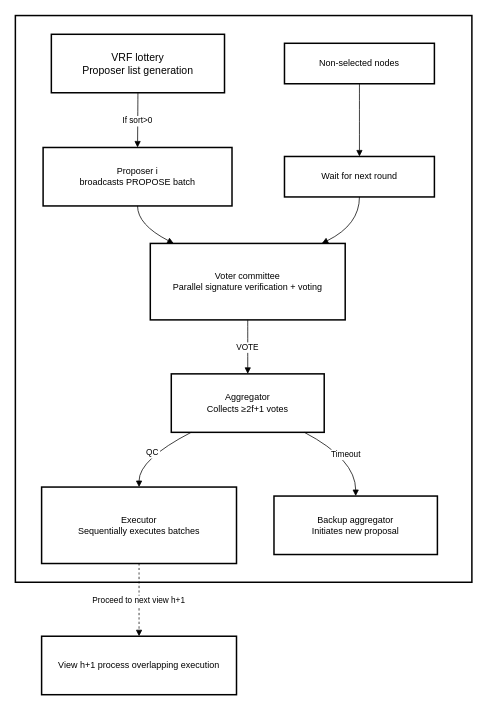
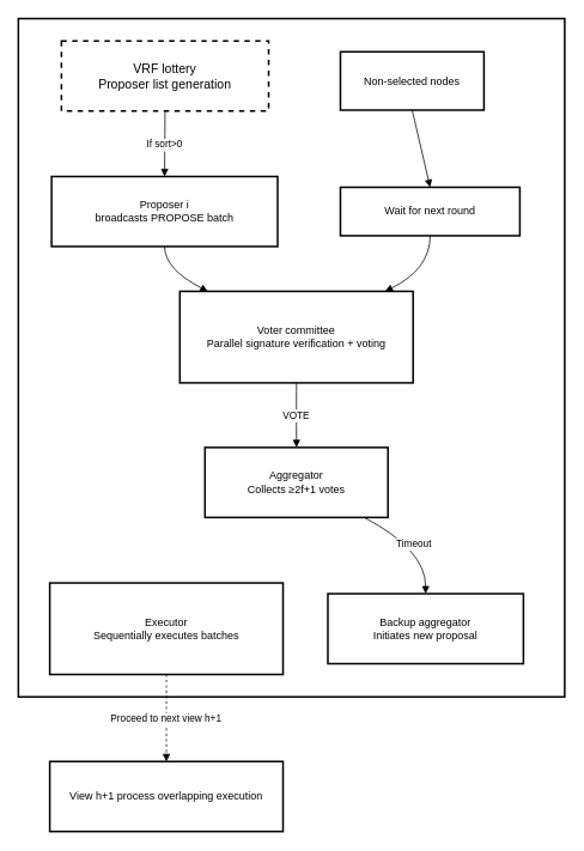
- <mxCell id="3" value="VRF lottery&#10;Proposer list generation" style="whiteSpace=wrap;strokeWidth=2;fontSize=14;" vertex="1" parent="1"><mxGeometry x="68" y="45" width="231" height="78" as="geometry" /></mxCell>
+ <mxCell id="3" value="VRF lottery&#10;Proposer list generation" style="whiteSpace=wrap;strokeWidth=2;fontSize=14;dashed=1;" vertex="1" parent="1"><mxGeometry x="68" y="45" width="231" height="78" as="geometry" /></mxCell>
- <mxCell id="5" value="Non-selected nodes" style="whiteSpace=wrap;strokeWidth=2;" vertex="1" parent="1"><mxGeometry x="379" y="57" width="200" height="54" as="geometry" /></mxCell>
+ <mxCell id="5" value="Non-selected nodes" style="whiteSpace=wrap;strokeWidth=2;" vertex="1" parent="1"><mxGeometry x="379" y="57" width="160" height="65" as="geometry" /></mxCell>
- <mxCell id="17" value="QC" style="curved=1;startArrow=none;endArrow=block;exitX=0.13;exitY=1;entryX=0.5;entryY=0;rounded=0;" edge="1" parent="1" source="8" target="9"><mxGeometry relative="1" as="geometry"><Array as="points"><mxPoint x="185" y="612" /></Array></mxGeometry></mxCell>
